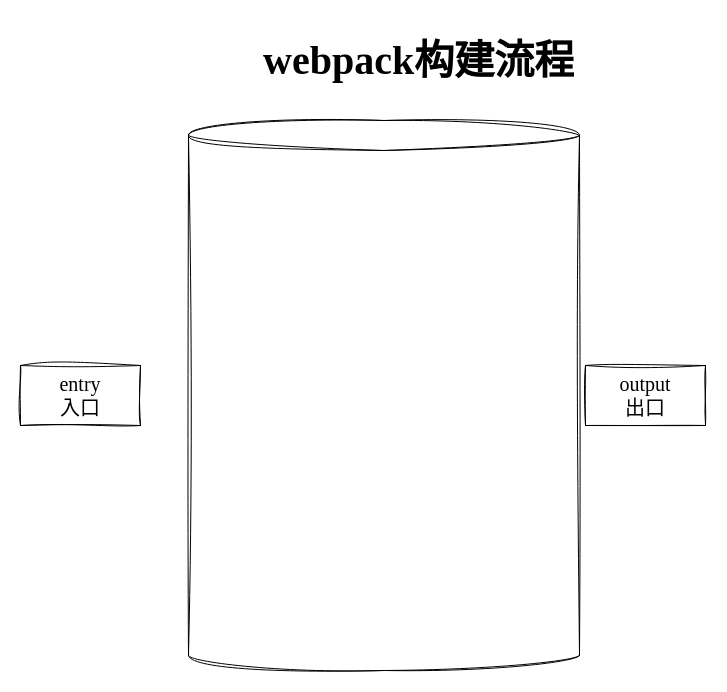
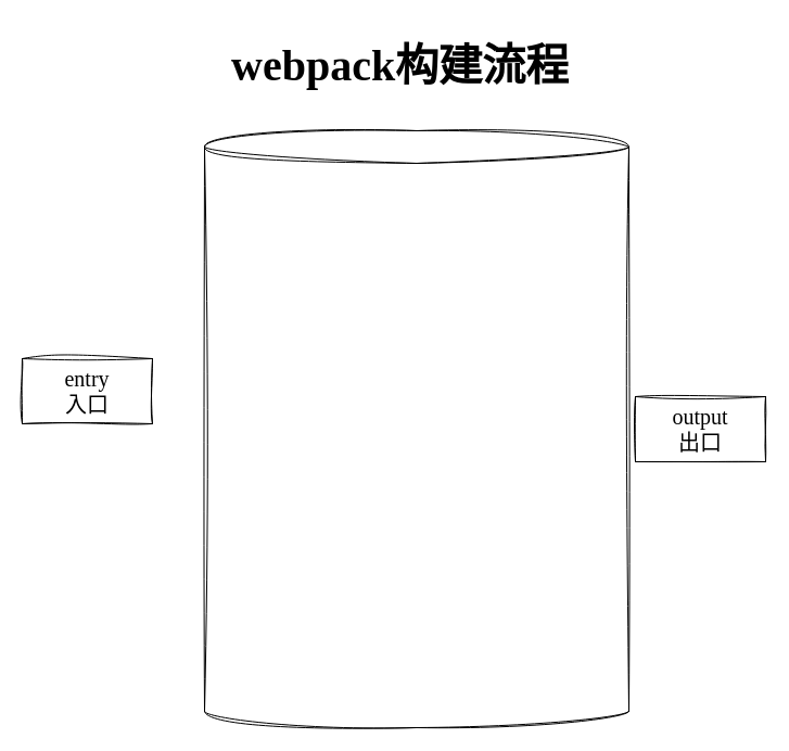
- <mxCell id="3" value="&lt;h1&gt;webpack构建流程&lt;/h1&gt;" style="text;html=1;strokeColor=none;fillColor=none;spacing=5;spacingTop=-20;whiteSpace=wrap;overflow=hidden;rounded=0;fontSize=20;fontFamily=Architects Daughter;" vertex="1" parent="1"><mxGeometry x="258" y="20" width="351" height="70" as="geometry" /></mxCell>
+ <mxCell id="3" value="&lt;h1&gt;webpack构建流程&lt;/h1&gt;" style="text;html=1;strokeColor=none;fillColor=none;spacing=5;spacingTop=-20;whiteSpace=wrap;overflow=hidden;rounded=0;fontSize=20;fontFamily=Architects Daughter;" vertex="1" parent="1"><mxGeometry x="208" y="20" width="351" height="70" as="geometry" /></mxCell>
- <mxCell id="2" value="entry&lt;br&gt;入口" style="rounded=0;whiteSpace=wrap;html=1;sketch=1;hachureGap=4;jiggle=2;curveFitting=1;fontFamily=Architects Daughter;fontSource=https%3A%2F%2Ffonts.googleapis.com%2Fcss%3Ffamily%3DArchitects%2BDaughter;fontSize=20;" vertex="1" parent="1"><mxGeometry x="20" y="365" width="120" height="60" as="geometry" /></mxCell>
+ <mxCell id="2" value="entry&lt;br&gt;入口" style="rounded=0;whiteSpace=wrap;html=1;sketch=1;hachureGap=4;jiggle=2;curveFitting=1;fontFamily=Architects Daughter;fontSource=https%3A%2F%2Ffonts.googleapis.com%2Fcss%3Ffamily%3DArchitects%2BDaughter;fontSize=20;" vertex="1" parent="1"><mxGeometry x="20" y="330" width="120" height="60" as="geometry" /></mxCell>
